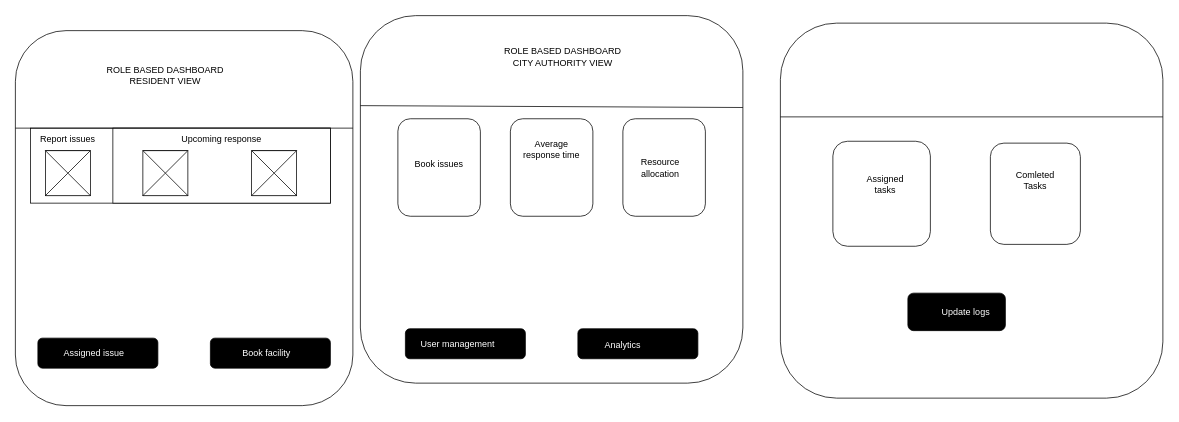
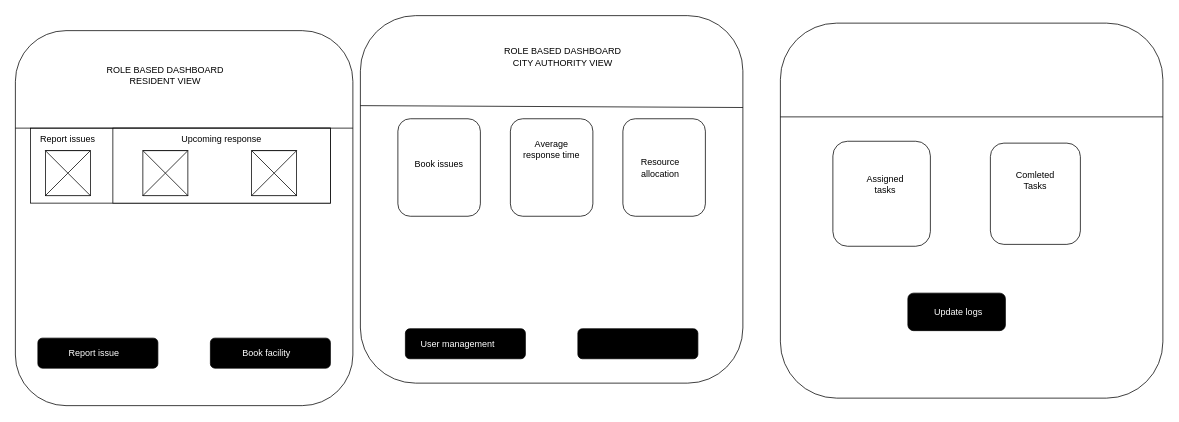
- <mxCell id="43" value="&lt;font color=&quot;#ffffff&quot;&gt;Update logs&lt;/font&gt;" style="text;html=1;strokeColor=none;fillColor=#000000;align=center;verticalAlign=middle;whiteSpace=wrap;rounded=0;" parent="1" vertex="1"><mxGeometry x="1250" y="400" width="75" height="30" as="geometry" /></mxCell>
+ <mxCell id="43" value="&lt;font color=&quot;#ffffff&quot;&gt;Update logs&lt;/font&gt;" style="text;html=1;strokeColor=none;fillColor=#000000;align=center;verticalAlign=middle;whiteSpace=wrap;rounded=0;" parent="1" vertex="1"><mxGeometry x="1240" y="400" width="75" height="30" as="geometry" /></mxCell>
- <mxCell id="35" value="&lt;font color=&quot;#ffffff&quot;&gt;Analytics&lt;/font&gt;" style="text;html=1;strokeColor=none;fillColor=none;align=center;verticalAlign=middle;whiteSpace=wrap;rounded=0;" parent="24" vertex="1"><mxGeometry x="290" y="416" width="60" height="30" as="geometry" /></mxCell>
- <mxCell id="21" value="&lt;font color=&quot;#ffffff&quot;&gt;Assigned issue&lt;/font&gt;" style="text;html=1;strokeColor=none;fillColor=none;align=center;verticalAlign=middle;whiteSpace=wrap;rounded=0;" parent="3" vertex="1"><mxGeometry x="40" y="415" width="130" height="30" as="geometry" /></mxCell>
+ <mxCell id="21" value="&lt;font color=&quot;#ffffff&quot;&gt;Report issue&lt;/font&gt;" style="text;html=1;strokeColor=none;fillColor=none;align=center;verticalAlign=middle;whiteSpace=wrap;rounded=0;" parent="3" vertex="1"><mxGeometry x="40" y="415" width="130" height="30" as="geometry" /></mxCell>
